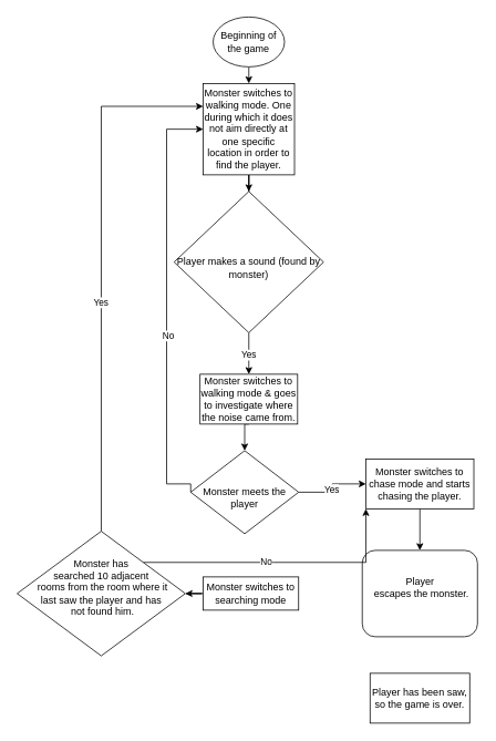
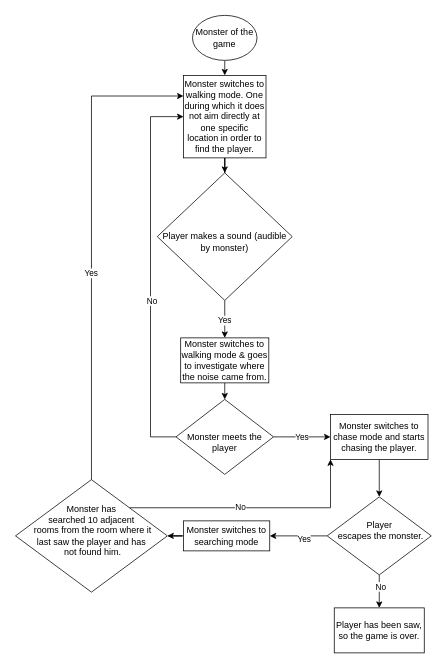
- <mxCell id="27" value="Beginning of the game" style="ellipse;whiteSpace=wrap;html=1;" vertex="1" parent="1"><mxGeometry x="256" y="20" width="86" height="60" as="geometry" /></mxCell>
+ <mxCell id="27" value="Monster of the game" style="ellipse;whiteSpace=wrap;html=1;" vertex="1" parent="1"><mxGeometry x="256" y="20" width="86" height="60" as="geometry" /></mxCell>
- <mxCell id="10" value="&lt;font style=&quot;font-size: 12px;&quot;&gt;&lt;br&gt;Player makes a sound (found by monster)&lt;/font&gt;" style="rhombus;whiteSpace=wrap;html=1;" vertex="1" parent="1"><mxGeometry x="209" y="230" width="180" height="170" as="geometry" /></mxCell>
+ <mxCell id="10" value="&lt;font style=&quot;font-size: 12px;&quot;&gt;&lt;br&gt;Player makes a sound (audible by monster)&lt;/font&gt;" style="rhombus;whiteSpace=wrap;html=1;" vertex="1" parent="1"><mxGeometry x="209" y="230" width="180" height="170" as="geometry" /></mxCell>
- <mxCell id="15" value="&lt;br&gt;Monster meets the player" style="rhombus;whiteSpace=wrap;html=1;" vertex="1" parent="1"><mxGeometry x="229" y="542" width="130" height="100" as="geometry" /></mxCell>
+ <mxCell id="15" value="&lt;br&gt;Monster meets the player" style="rhombus;whiteSpace=wrap;html=1;" vertex="1" parent="1"><mxGeometry x="234" y="532" width="130" height="100" as="geometry" /></mxCell>
+ <mxCell id="18" style="edgeStyle=orthogonalEdgeStyle;rounded=0;orthogonalLoop=1;jettySize=auto;html=1;exitX=0;exitY=0.5;exitDx=0;exitDy=0;entryX=1;entryY=0.5;entryDx=0;entryDy=0;" edge="1" parent="1" source="20" target="3"><mxGeometry relative="1" as="geometry" /></mxCell>
+ <mxCell id="19" value="Yes" style="edgeLabel;html=1;align=center;verticalAlign=middle;resizable=0;points=[];" vertex="1" connectable="0" parent="18"><mxGeometry x="-0.18" y="3" relative="1" as="geometry"><mxPoint as="offset" /></mxGeometry></mxCell>
- <mxCell id="20" value="Player&lt;br&gt;&amp;nbsp;escapes the monster.&lt;br&gt;&amp;nbsp;" style="whiteSpace=wrap;html=1;rounded=1;" vertex="1" parent="1"><mxGeometry x="435.63" y="662" width="138.75" height="104" as="geometry" /></mxCell>
+ <mxCell id="20" value="Player&lt;br&gt;&amp;nbsp;escapes the monster.&lt;br&gt;&amp;nbsp;" style="rhombus;whiteSpace=wrap;html=1;" vertex="1" parent="1"><mxGeometry x="435.63" y="662" width="138.75" height="104" as="geometry" /></mxCell>
+ <mxCell id="16" style="edgeStyle=orthogonalEdgeStyle;rounded=0;orthogonalLoop=1;jettySize=auto;html=1;exitX=0.5;exitY=1;exitDx=0;exitDy=0;entryX=0.5;entryY=0;entryDx=0;entryDy=0;" edge="1" parent="1" source="20" target="28"><mxGeometry relative="1" as="geometry"><mxPoint x="261.333" y="630" as="targetPoint" /></mxGeometry></mxCell>
+ <mxCell id="17" value="No" style="edgeLabel;html=1;align=center;verticalAlign=middle;resizable=0;points=[];" vertex="1" connectable="0" parent="16"><mxGeometry x="-0.253" y="1" relative="1" as="geometry"><mxPoint as="offset" /></mxGeometry></mxCell>
